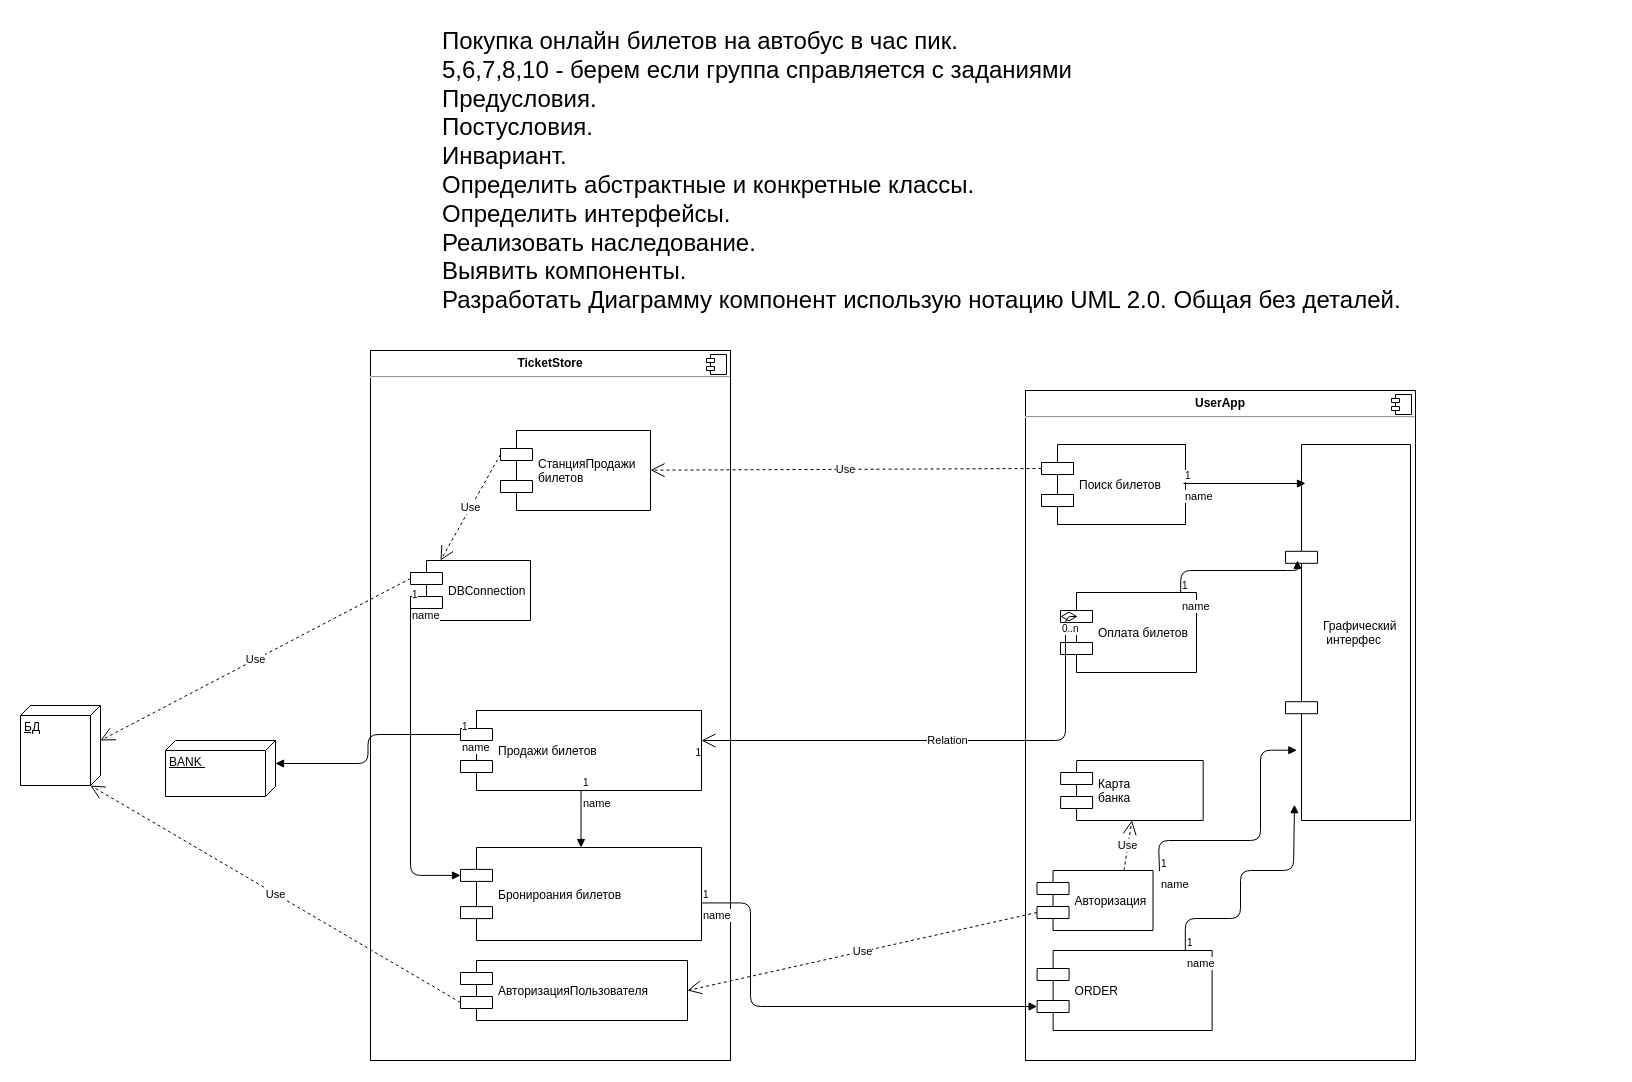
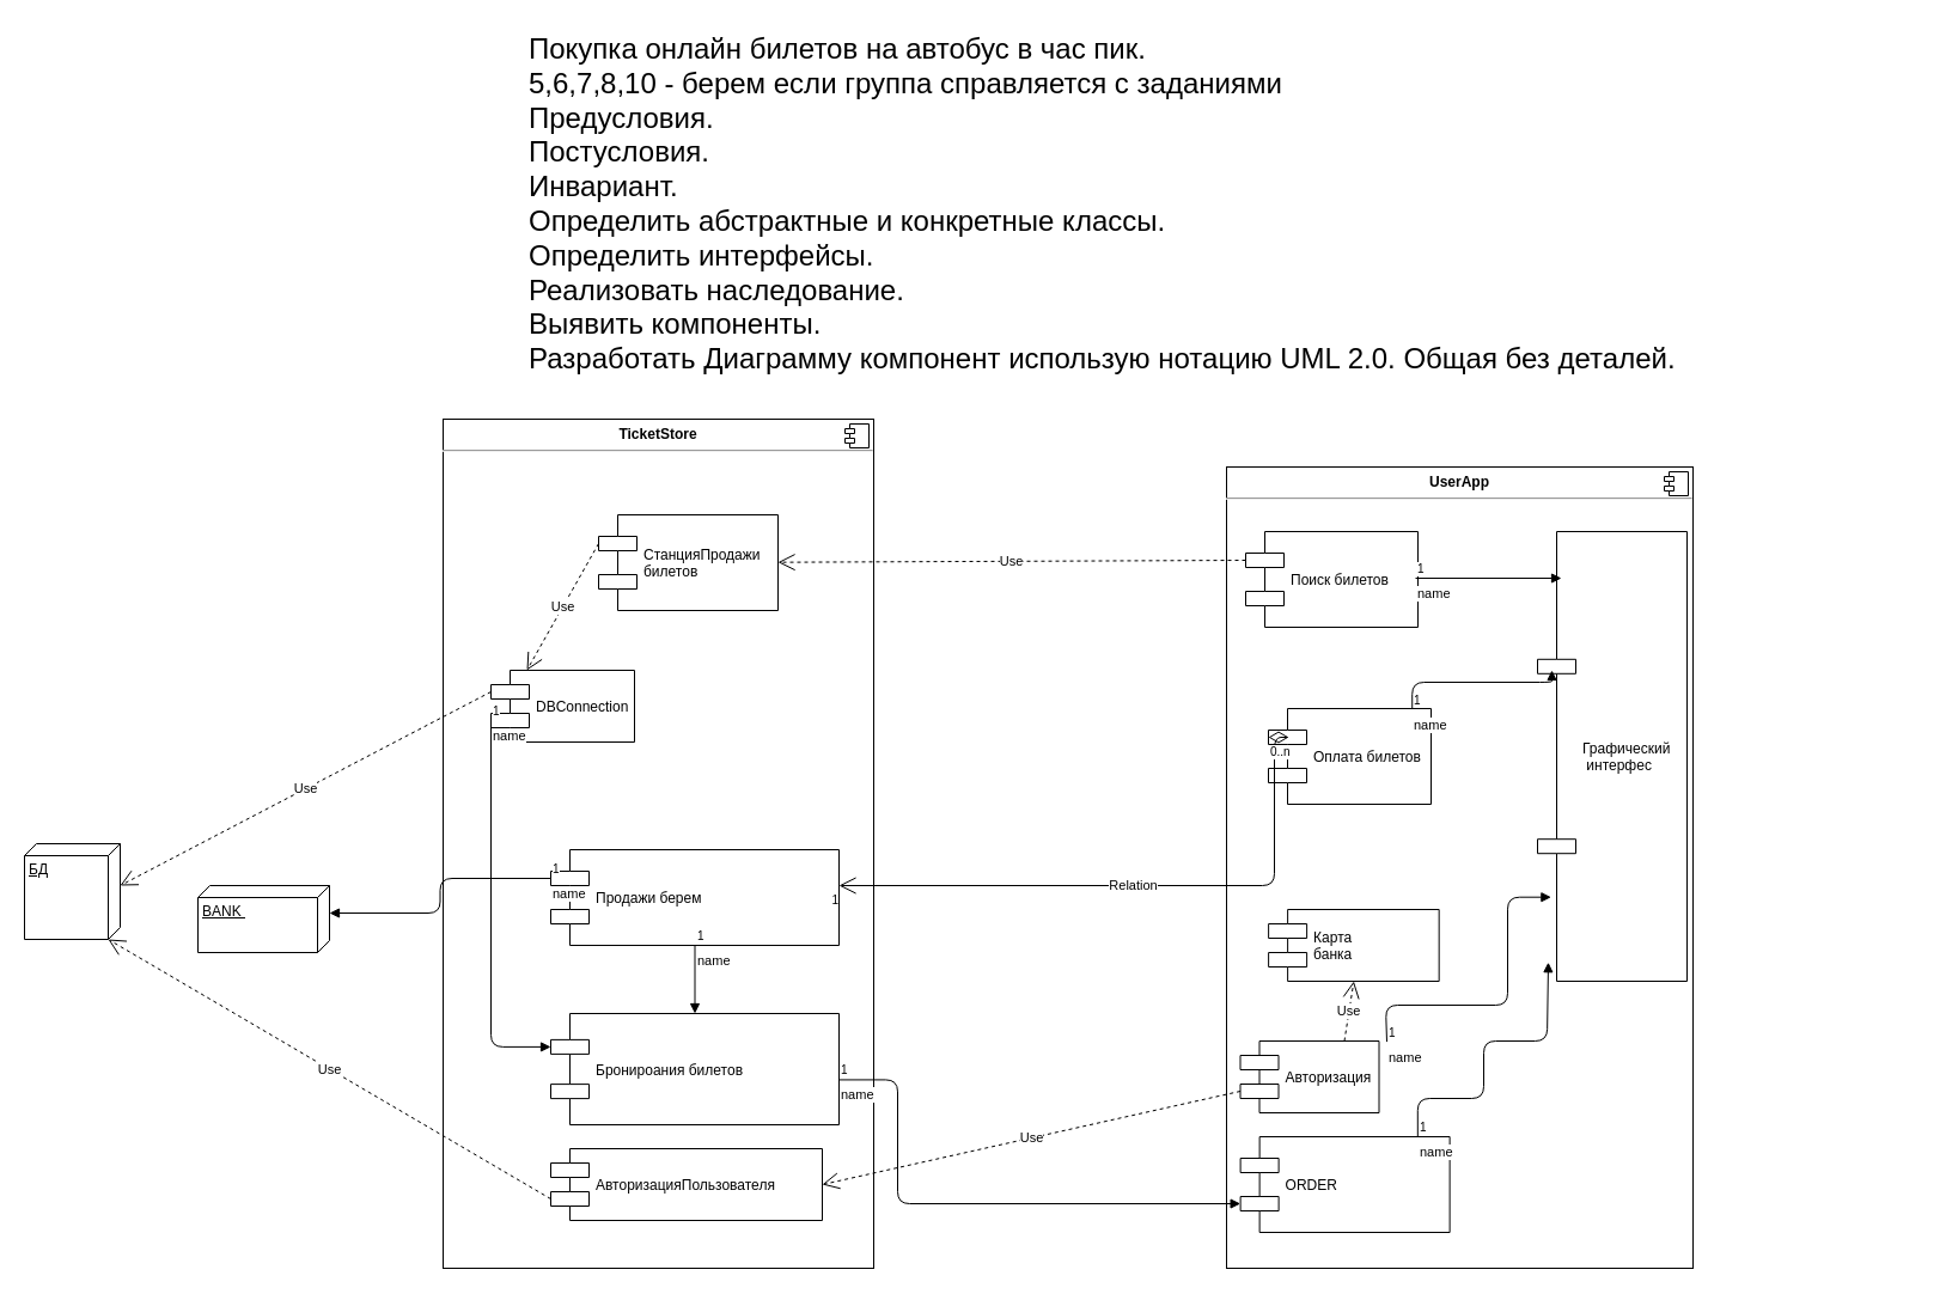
- <mxCell id="6" value="Продажи билетов" style="shape=component;align=left;spacingLeft=36;" vertex="1" parent="3"><mxGeometry x="90" y="360" width="241" height="80" as="geometry" /></mxCell>
+ <mxCell id="6" value="Продажи берем" style="shape=component;align=left;spacingLeft=36;" vertex="1" parent="3"><mxGeometry x="90" y="360" width="241" height="80" as="geometry" /></mxCell>
